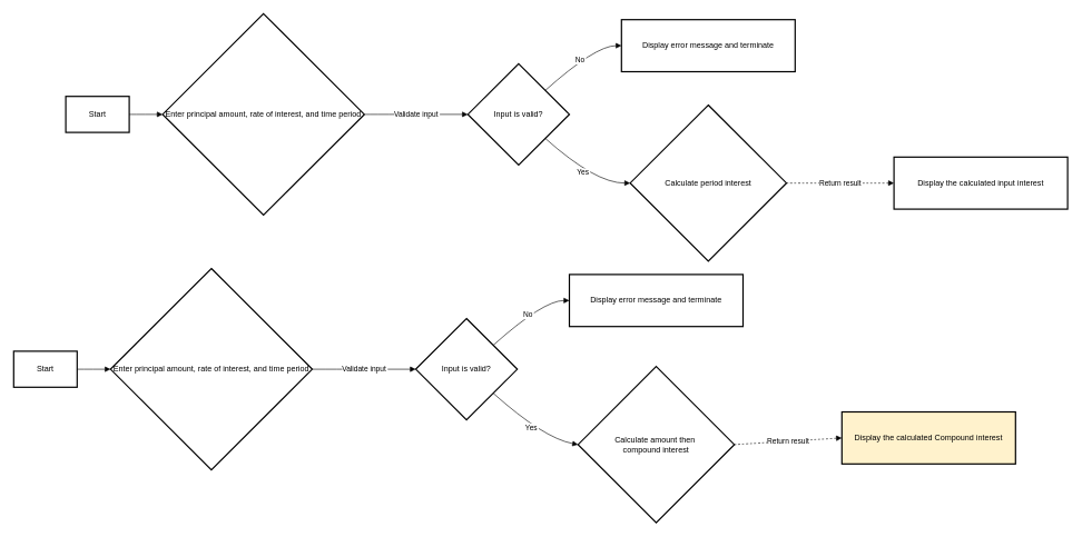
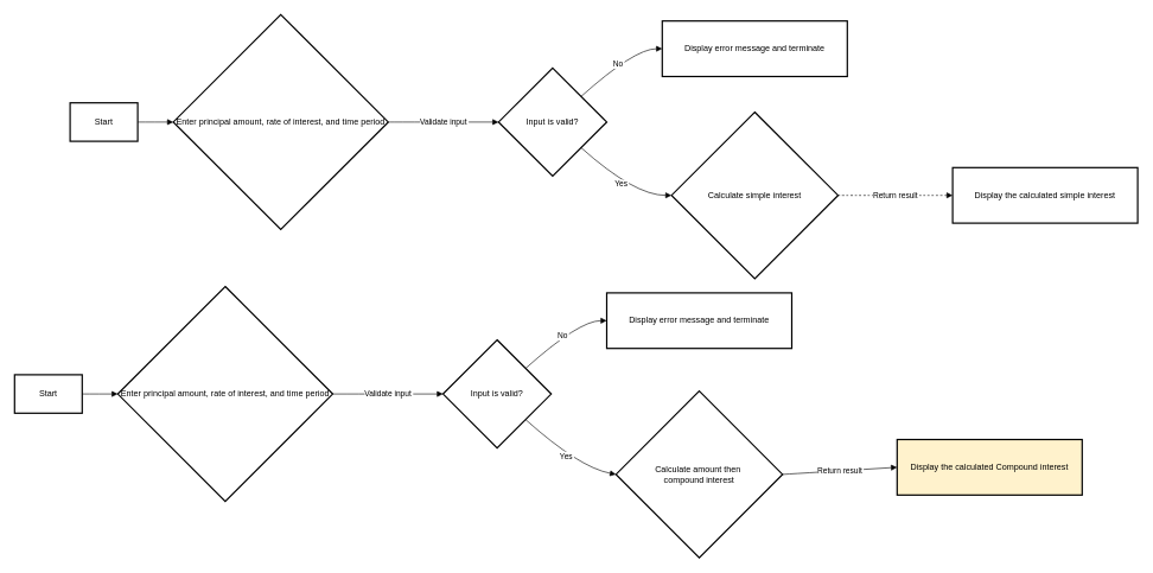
- <mxCell id="6" value="Calculate period interest" style="rhombus;strokeWidth=2;whiteSpace=wrap;" parent="1" vertex="1"><mxGeometry x="943" y="157" width="234" height="234" as="geometry" /></mxCell>
+ <mxCell id="6" value="Calculate simple interest" style="rhombus;strokeWidth=2;whiteSpace=wrap;" parent="1" vertex="1"><mxGeometry x="943" y="157" width="234" height="234" as="geometry" /></mxCell>
- <mxCell id="7" value="Display the calculated input interest" style="whiteSpace=wrap;strokeWidth=2;" parent="1" vertex="1"><mxGeometry x="1338" y="235" width="260" height="78" as="geometry" /></mxCell>
+ <mxCell id="7" value="Display the calculated simple interest" style="whiteSpace=wrap;strokeWidth=2;" parent="1" vertex="1"><mxGeometry x="1338" y="235" width="260" height="78" as="geometry" /></mxCell>
- <mxCell id="23" value="Return result" style="curved=1;startArrow=none;endArrow=block;exitX=1;exitY=0.5;entryX=0;entryY=0.5;dashed=1;" edge="1" parent="1" source="17" target="18"><mxGeometry relative="1" as="geometry"><Array as="points" /></mxGeometry></mxCell>
+ <mxCell id="23" value="Return result" style="curved=1;startArrow=none;endArrow=block;exitX=1;exitY=0.5;entryX=0;entryY=0.5;" edge="1" parent="1" source="17" target="18"><mxGeometry relative="1" as="geometry"><Array as="points" /></mxGeometry></mxCell>
